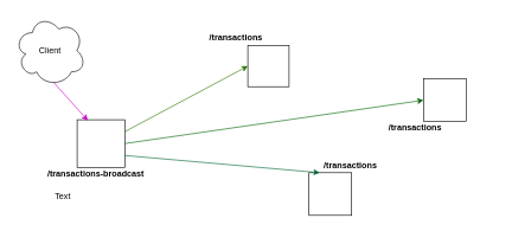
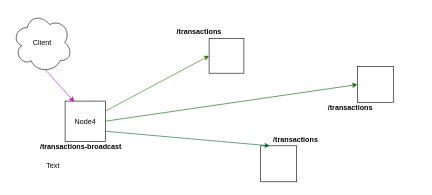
+ <mxCell id="6" value="Node4" style="text;html=1;strokeColor=none;fillColor=none;align=center;verticalAlign=middle;whiteSpace=wrap;rounded=0;" vertex="1" parent="1"><mxGeometry x="121.5" y="192" width="40" height="19" as="geometry" /></mxCell>
